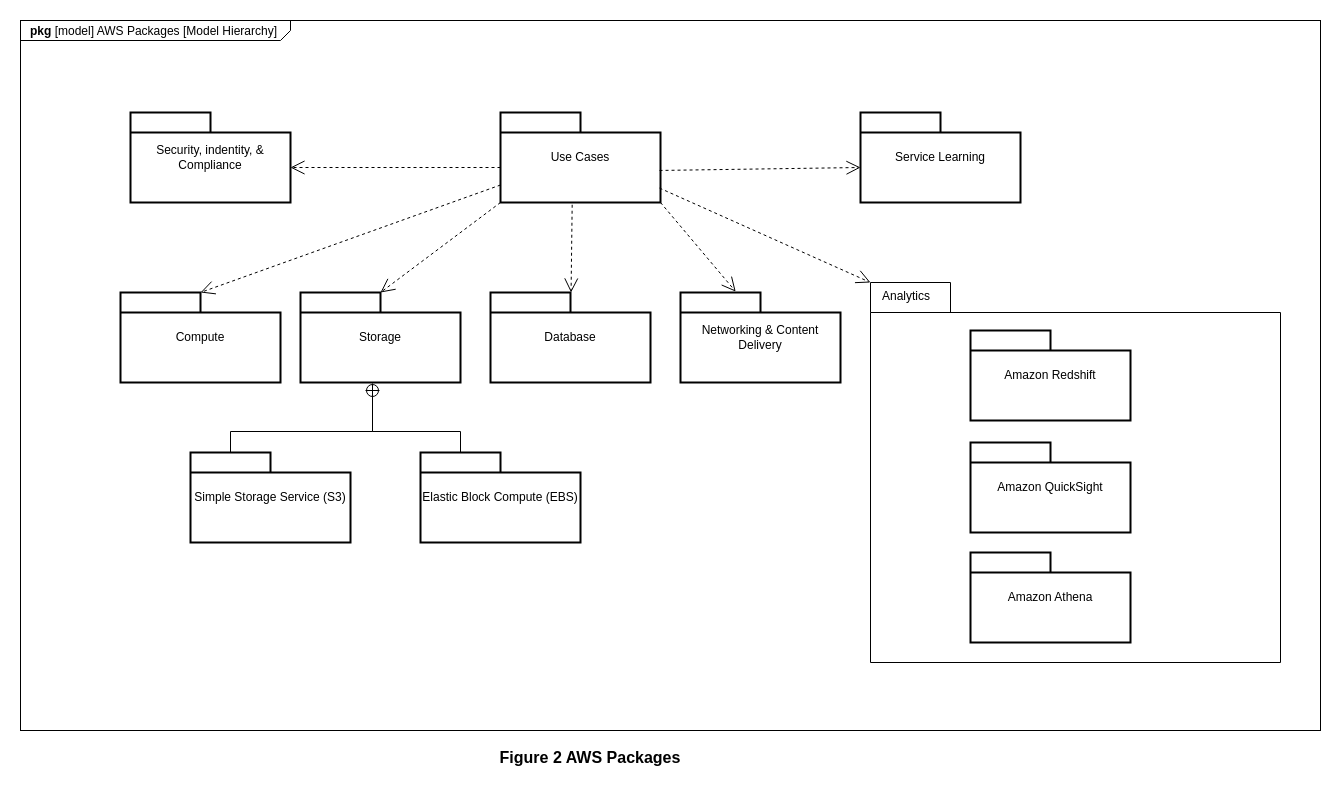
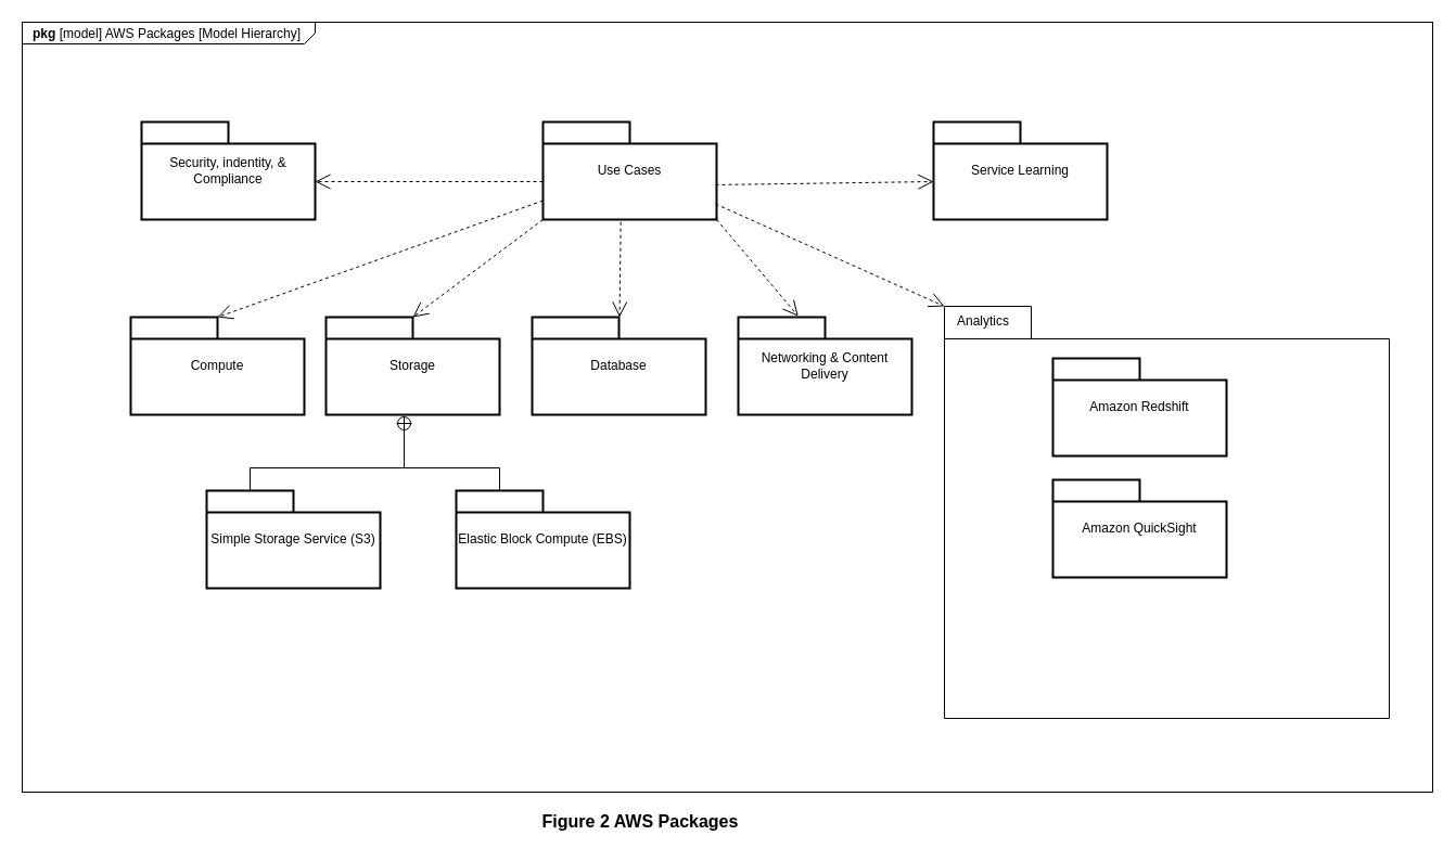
- <mxCell id="26" value="Amazon Athena" style="shape=folder;tabWidth=80;tabHeight=20;tabPosition=left;strokeWidth=2;html=1;whiteSpace=wrap;align=center;" vertex="1" parent="1"><mxGeometry x="970" y="552" width="160" height="90" as="geometry" /></mxCell>
